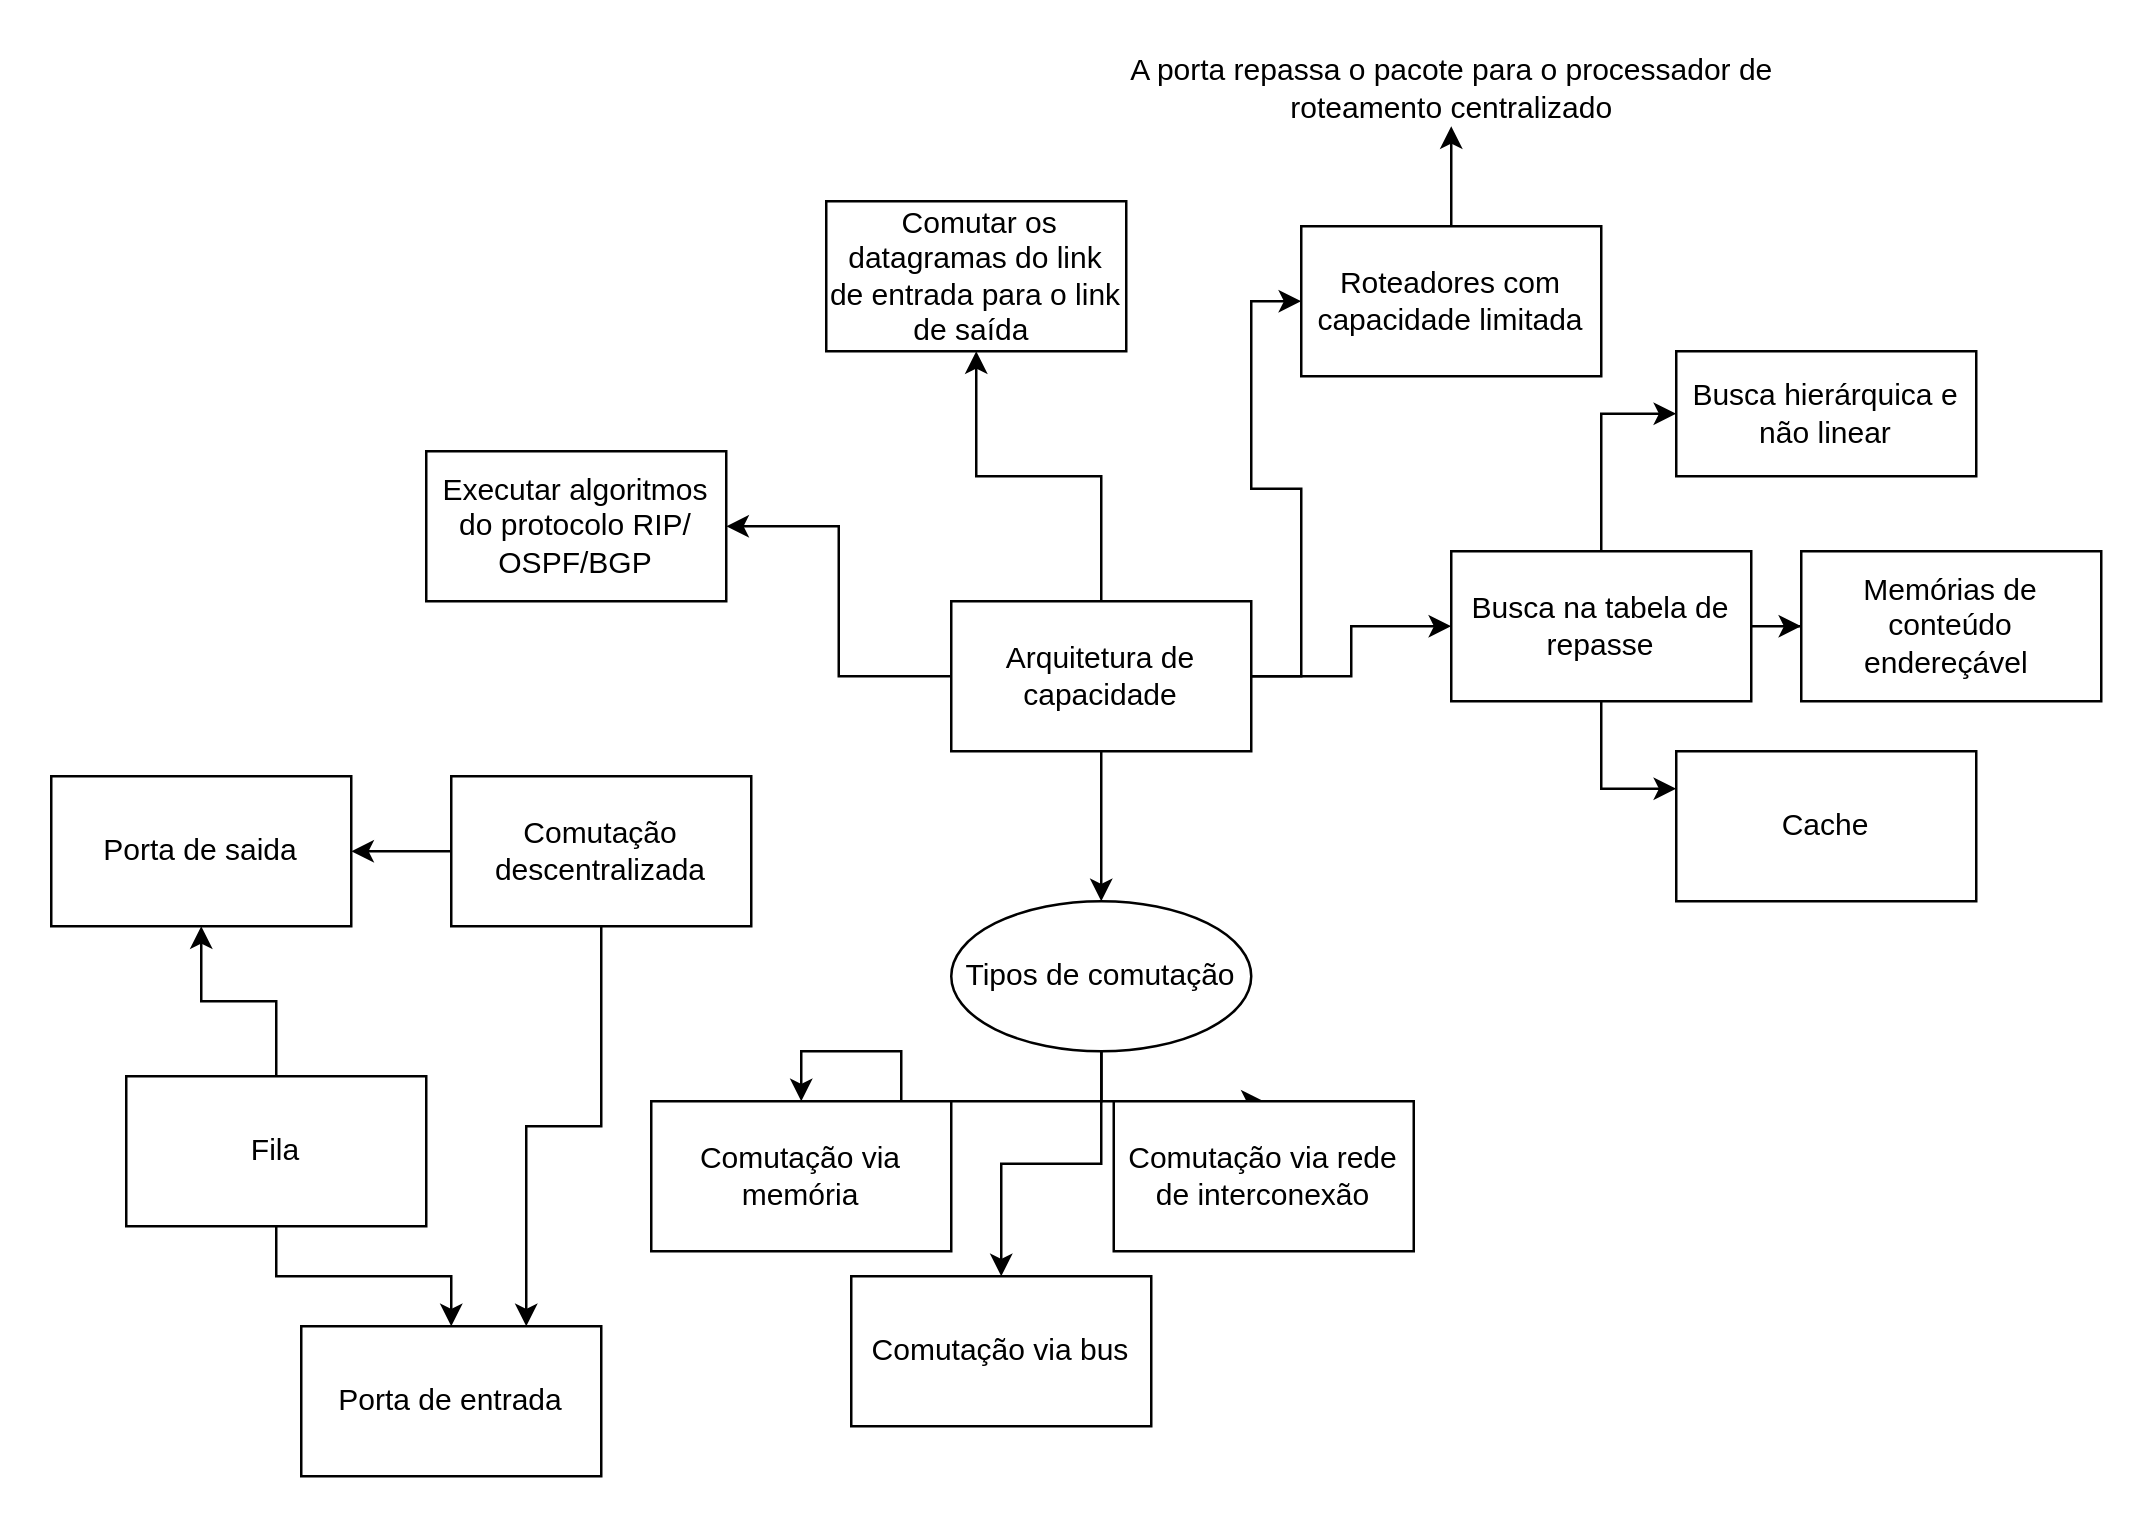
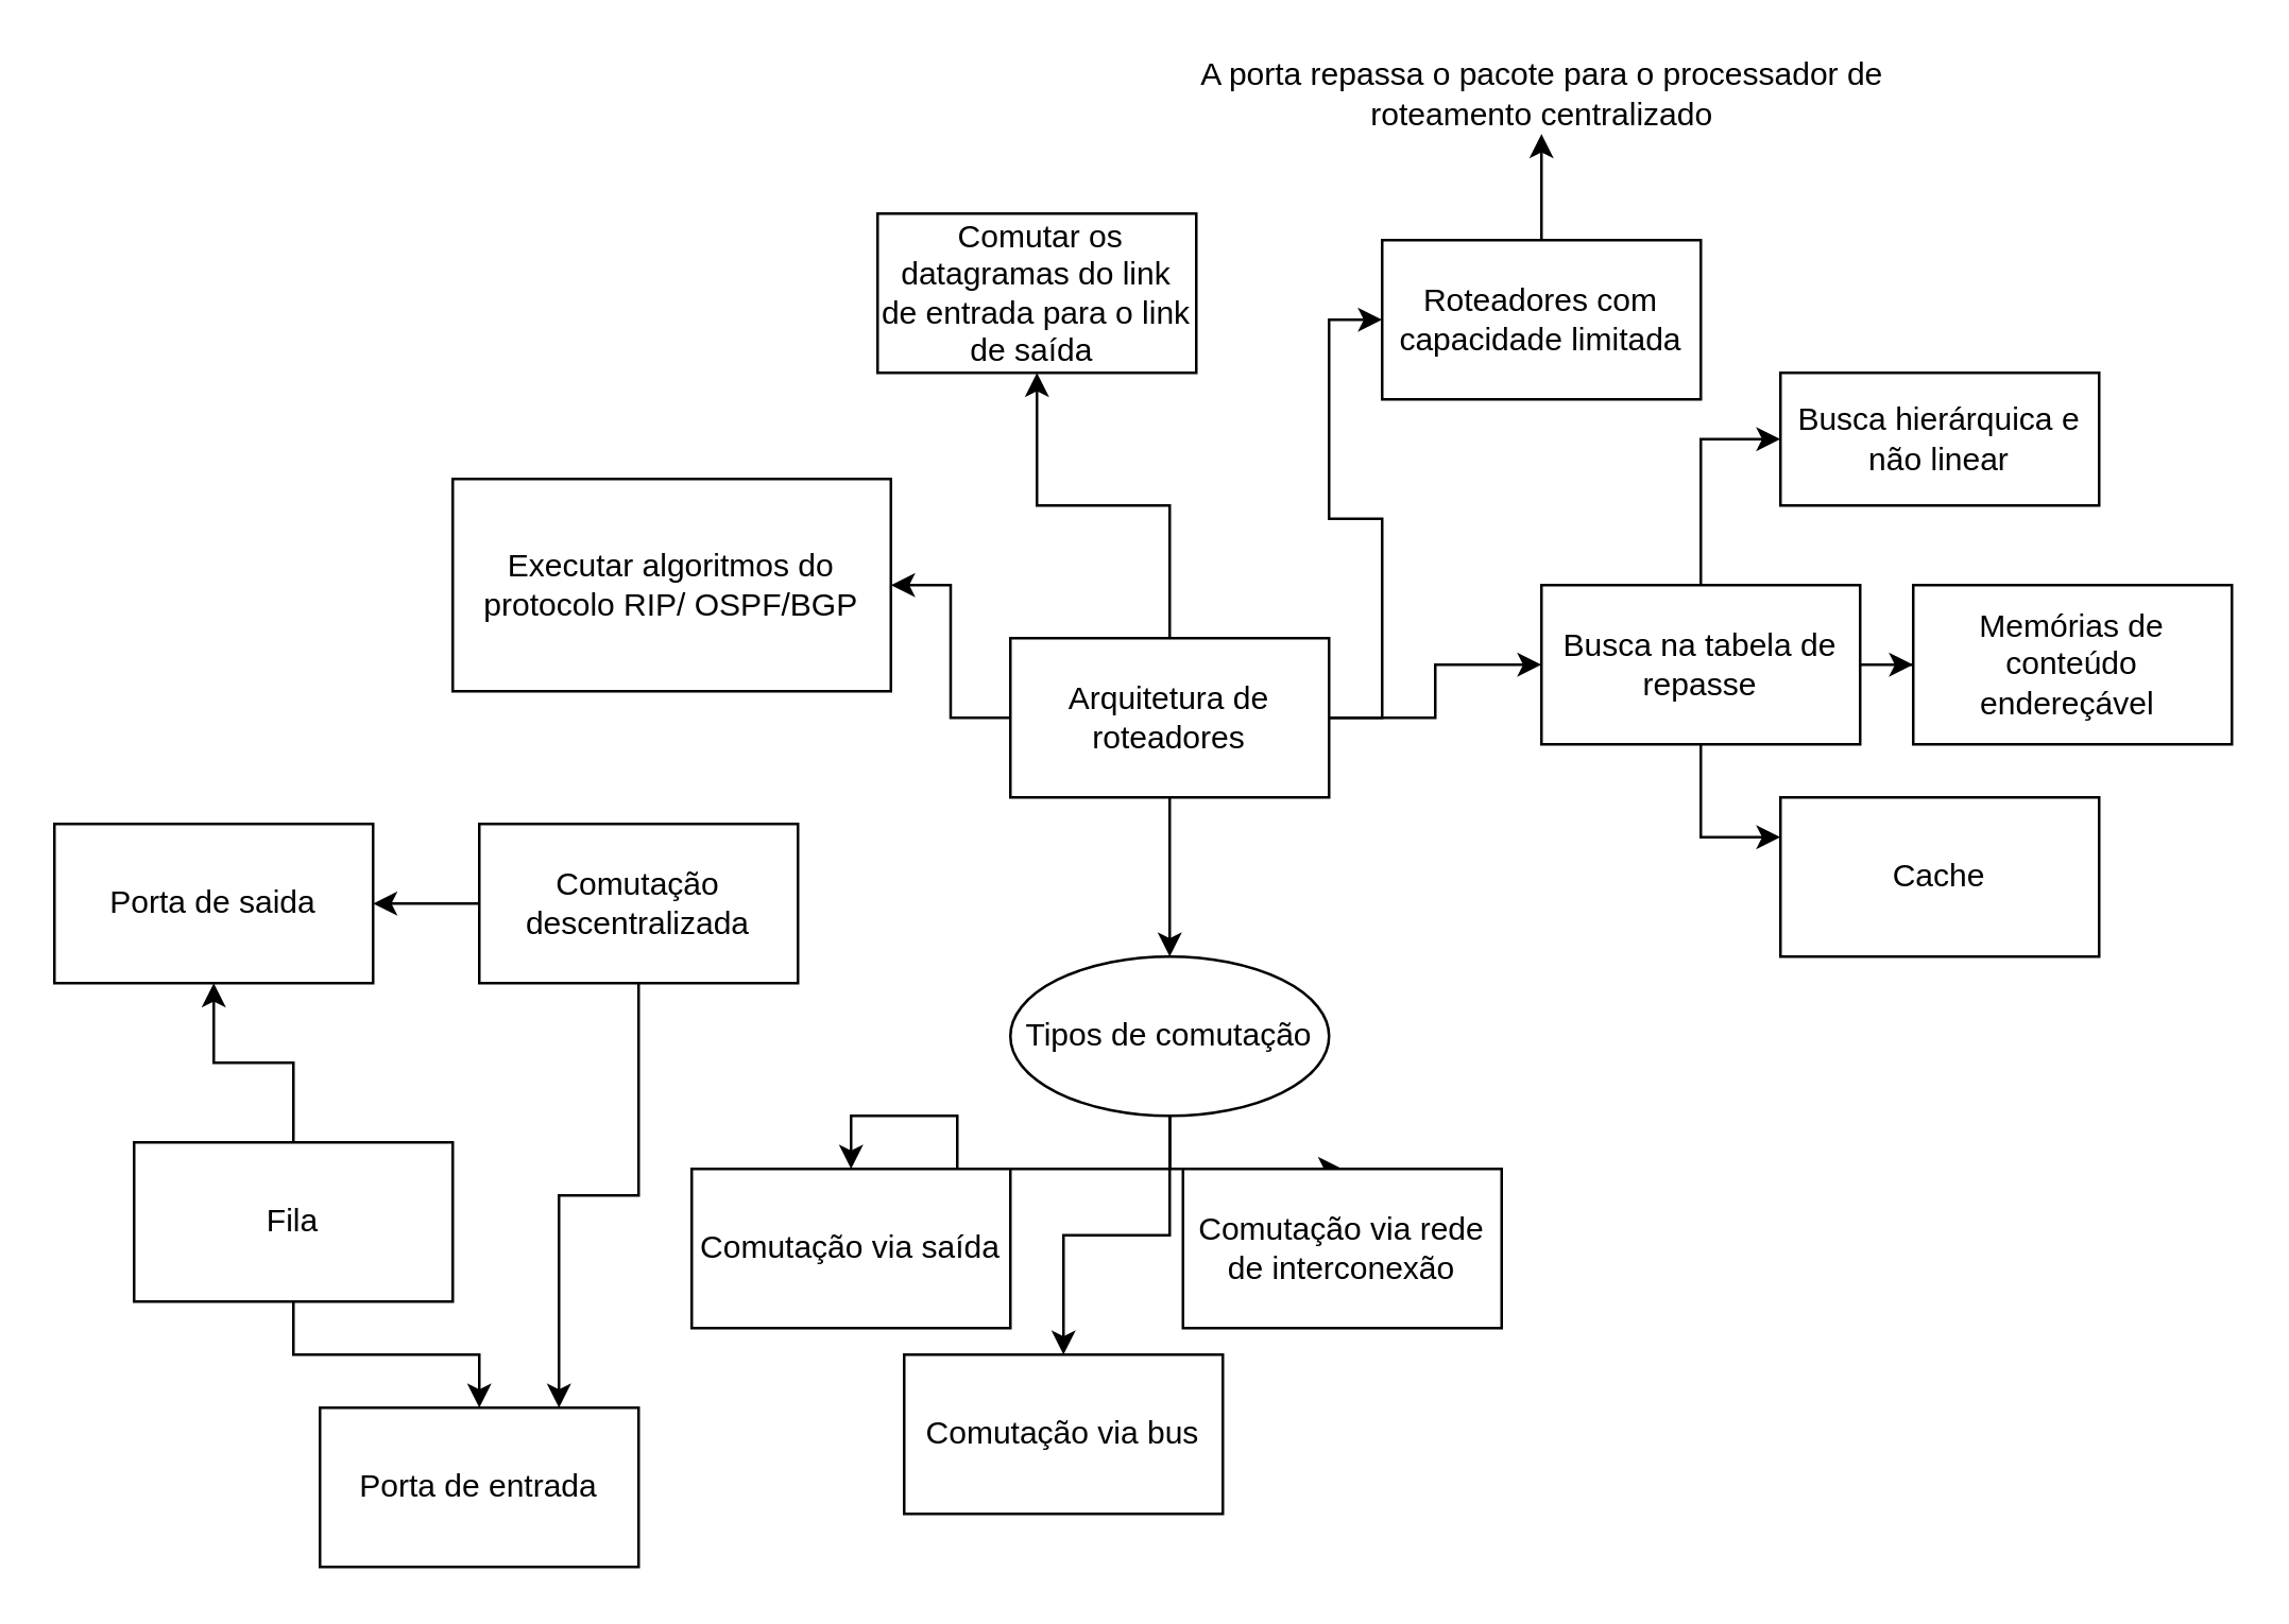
- <mxCell id="8" value="Executar algoritmos do protocolo RIP/ OSPF/BGP" style="whiteSpace=wrap;html=1;" vertex="1" parent="1"><mxGeometry x="170" y="180" width="120" height="60" as="geometry" /></mxCell>
+ <mxCell id="8" value="Executar algoritmos do protocolo RIP/ OSPF/BGP" style="whiteSpace=wrap;html=1;" vertex="1" parent="1"><mxGeometry x="170" y="180" width="165" height="80" as="geometry" /></mxCell>
- <mxCell id="7" value="Arquitetura de capacidade" style="whiteSpace=wrap;html=1;" vertex="1" parent="1"><mxGeometry x="380" y="240" width="120" height="60" as="geometry" /></mxCell>
+ <mxCell id="7" value="Arquitetura de roteadores" style="whiteSpace=wrap;html=1;" vertex="1" parent="1"><mxGeometry x="380" y="240" width="120" height="60" as="geometry" /></mxCell>
- <mxCell id="30" value="Comutação via memória" style="whiteSpace=wrap;html=1;" vertex="1" parent="1"><mxGeometry x="260" y="440" width="120" height="60" as="geometry" /></mxCell>
+ <mxCell id="30" value="Comutação via saída" style="whiteSpace=wrap;html=1;" vertex="1" parent="1"><mxGeometry x="260" y="440" width="120" height="60" as="geometry" /></mxCell>
